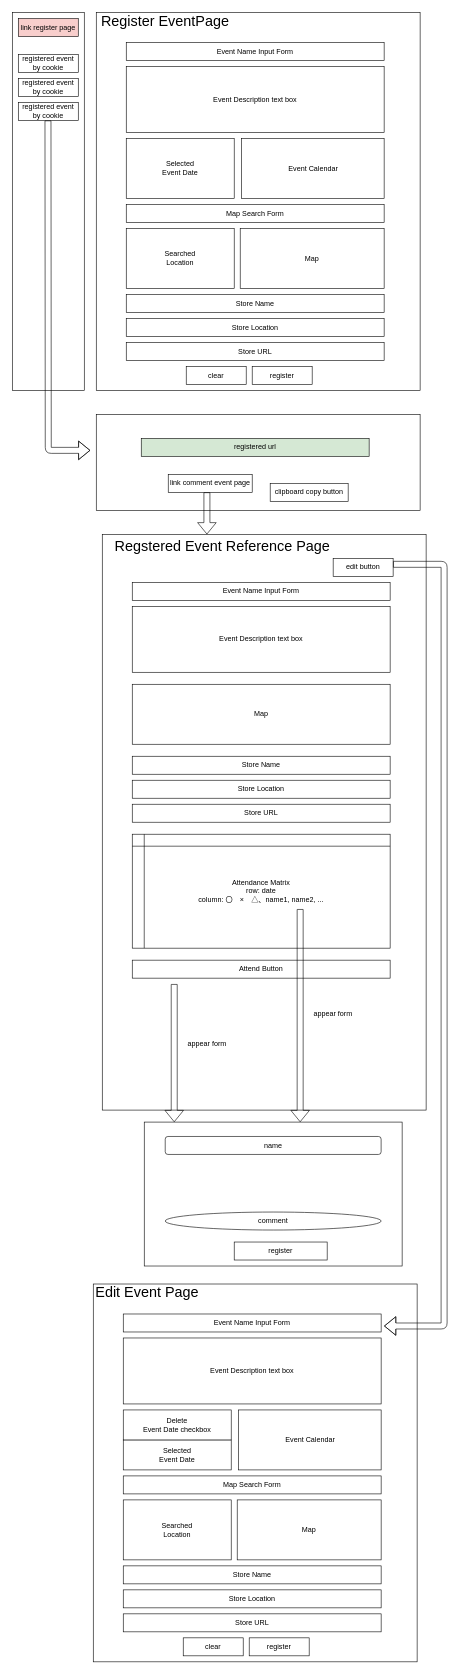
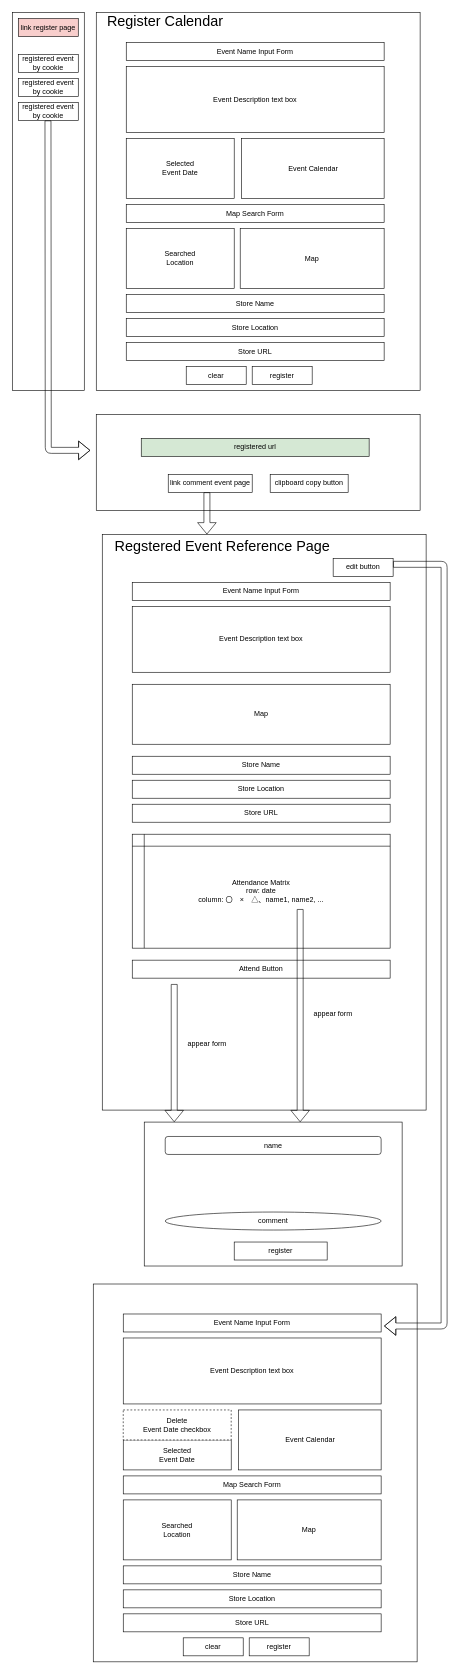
- <mxCell id="20" value="&lt;font style=&quot;font-size: 24px&quot;&gt;Register EventPage&lt;/font&gt;" style="text;html=1;strokeColor=none;fillColor=none;align=center;verticalAlign=middle;whiteSpace=wrap;rounded=0;" vertex="1" parent="1"><mxGeometry x="160" y="20" width="230" height="30" as="geometry" /></mxCell>
+ <mxCell id="20" value="&lt;font style=&quot;font-size: 24px&quot;&gt;Register Calendar&lt;/font&gt;" style="text;html=1;strokeColor=none;fillColor=none;align=center;verticalAlign=middle;whiteSpace=wrap;rounded=0;" vertex="1" parent="1"><mxGeometry x="160" y="20" width="230" height="30" as="geometry" /></mxCell>
- <mxCell id="43" value="clipboard copy button" style="rounded=0;whiteSpace=wrap;html=1;" vertex="1" parent="1"><mxGeometry x="450" y="805" width="130" height="30" as="geometry" /></mxCell>
+ <mxCell id="43" value="clipboard copy button" style="rounded=0;whiteSpace=wrap;html=1;" vertex="1" parent="1"><mxGeometry x="450" y="790" width="130" height="30" as="geometry" /></mxCell>
- <mxCell id="59" value="&lt;font style=&quot;font-size: 24px&quot;&gt;Edit Event Page&lt;/font&gt;" style="text;html=1;strokeColor=none;fillColor=none;align=center;verticalAlign=middle;whiteSpace=wrap;rounded=0;" vertex="1" parent="1"><mxGeometry x="155" y="2140" width="180" height="30" as="geometry" /></mxCell>
- <mxCell id="60" value="Delete&lt;br&gt;Event Date checkbox" style="rounded=0;whiteSpace=wrap;html=1;" vertex="1" parent="1"><mxGeometry x="205" y="2350" width="180" height="50" as="geometry" /></mxCell>
+ <mxCell id="60" value="Delete&lt;br&gt;Event Date checkbox" style="rounded=0;whiteSpace=wrap;html=1;dashed=1;" vertex="1" parent="1"><mxGeometry x="205" y="2350" width="180" height="50" as="geometry" /></mxCell>
